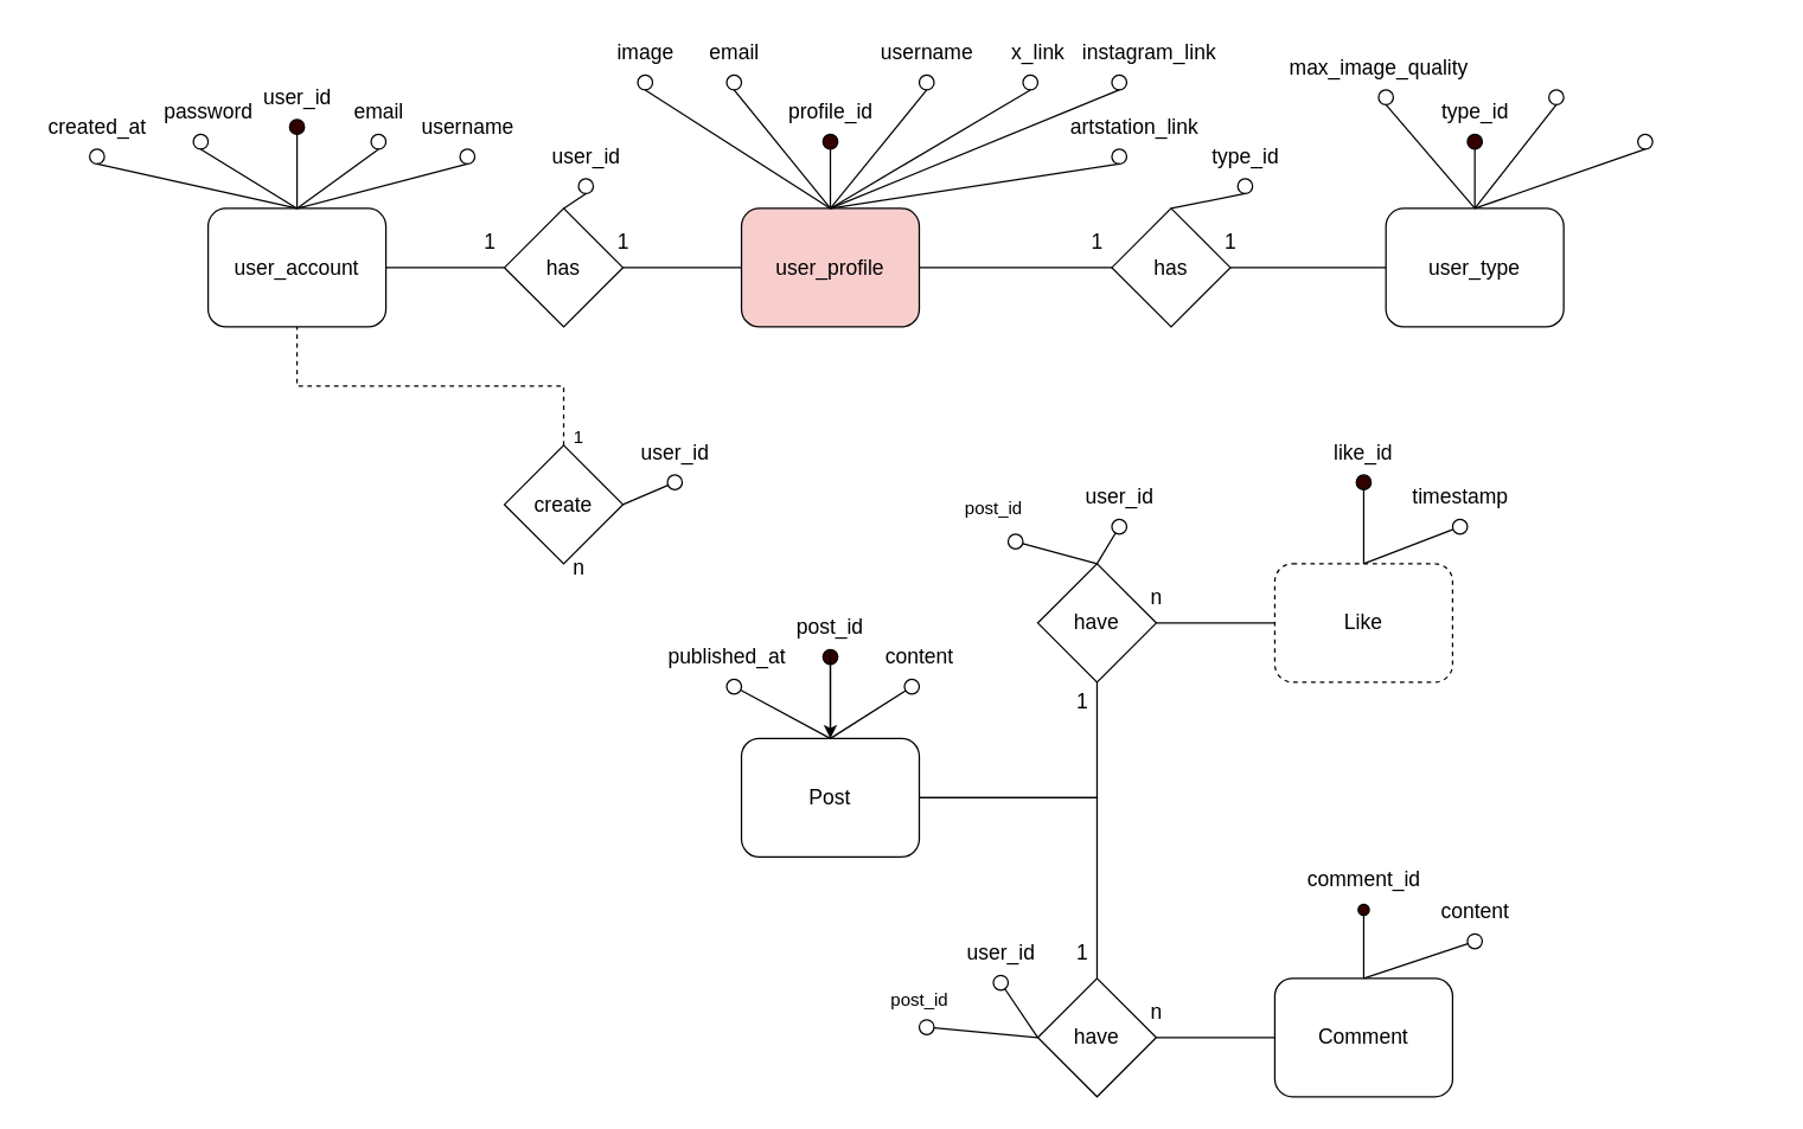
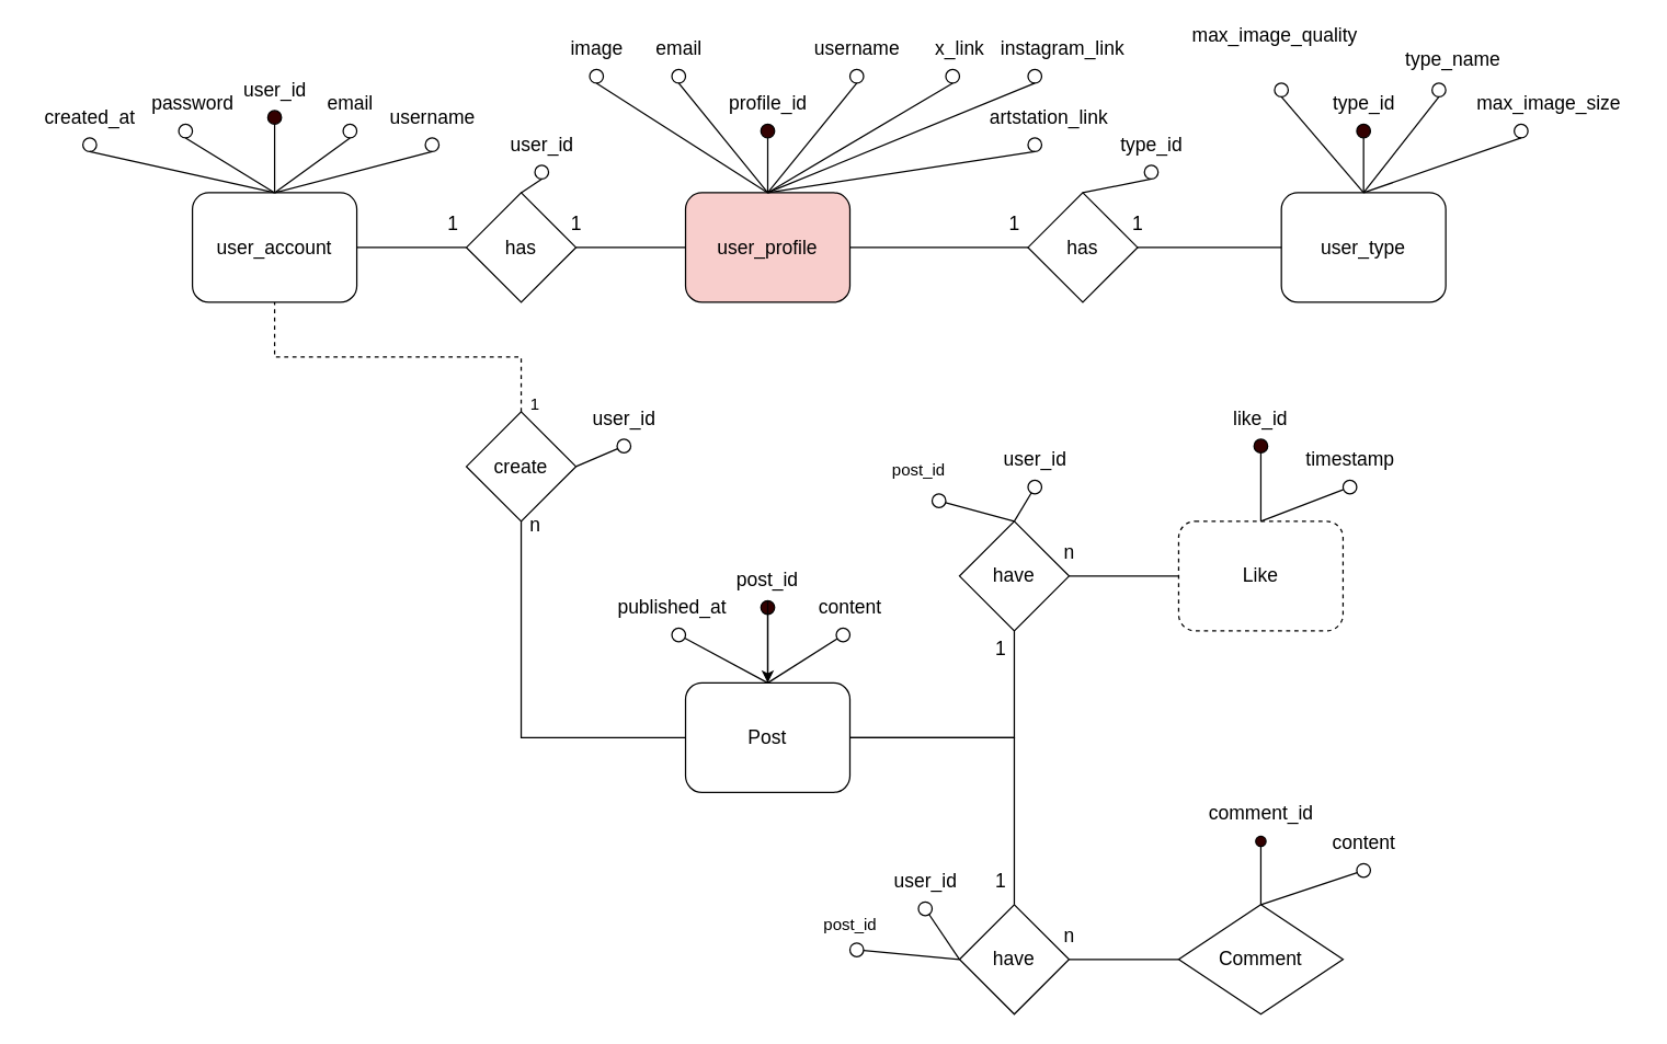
+ <mxCell id="49" value="&lt;font style=&quot;font-size: 14px;&quot;&gt;type_name&lt;/font&gt;" style="text;html=1;align=center;verticalAlign=middle;resizable=0;points=[];autosize=1;strokeColor=none;fillColor=none;" parent="1" vertex="1"><mxGeometry x="1015" y="28" width="90" height="30" as="geometry" /></mxCell>
- <mxCell id="52" value="&lt;font style=&quot;font-size: 14px;&quot;&gt;max_image_quality&lt;/font&gt;" style="text;html=1;align=center;verticalAlign=middle;resizable=0;points=[];autosize=1;strokeColor=none;fillColor=none;" parent="1" vertex="1"><mxGeometry x="860" y="30" width="140" height="30" as="geometry" /></mxCell>
+ <mxCell id="52" value="&lt;font style=&quot;font-size: 14px;&quot;&gt;max_image_quality&lt;/font&gt;" style="text;html=1;align=center;verticalAlign=middle;resizable=0;points=[];autosize=1;strokeColor=none;fillColor=none;" parent="1" vertex="1"><mxGeometry x="860" y="10" width="140" height="30" as="geometry" /></mxCell>
+ <mxCell id="55" value="&lt;font style=&quot;font-size: 14px;&quot;&gt;max_image_size&lt;/font&gt;" style="text;html=1;align=center;verticalAlign=middle;resizable=0;points=[];autosize=1;strokeColor=none;fillColor=none;" parent="1" vertex="1"><mxGeometry x="1065" y="60" width="130" height="30" as="geometry" /></mxCell>
+ <mxCell id="105" value="" style="endArrow=none;html=1;rounded=0;entryX=0.5;entryY=1;entryDx=0;entryDy=0;exitX=0;exitY=0.5;exitDx=0;exitDy=0;" edge="1" parent="1" source="63" target="104"><mxGeometry width="50" height="50" relative="1" as="geometry"><mxPoint x="340" y="430" as="sourcePoint" /><mxPoint x="390" y="380" as="targetPoint" /><Array as="points"><mxPoint x="380" y="538" /></Array></mxGeometry></mxCell>
- <mxCell id="87" value="&lt;font style=&quot;font-size: 14px;&quot;&gt;Comment&lt;/font&gt;" style="rounded=1;whiteSpace=wrap;html=1;" vertex="1" parent="1"><mxGeometry x="860" y="660" width="120" height="80" as="geometry" /></mxCell>
+ <mxCell id="87" value="&lt;font style=&quot;font-size: 14px;&quot;&gt;Comment&lt;/font&gt;" style="rhombus;whiteSpace=wrap;html=1;" vertex="1" parent="1"><mxGeometry x="860" y="660" width="120" height="80" as="geometry" /></mxCell>
